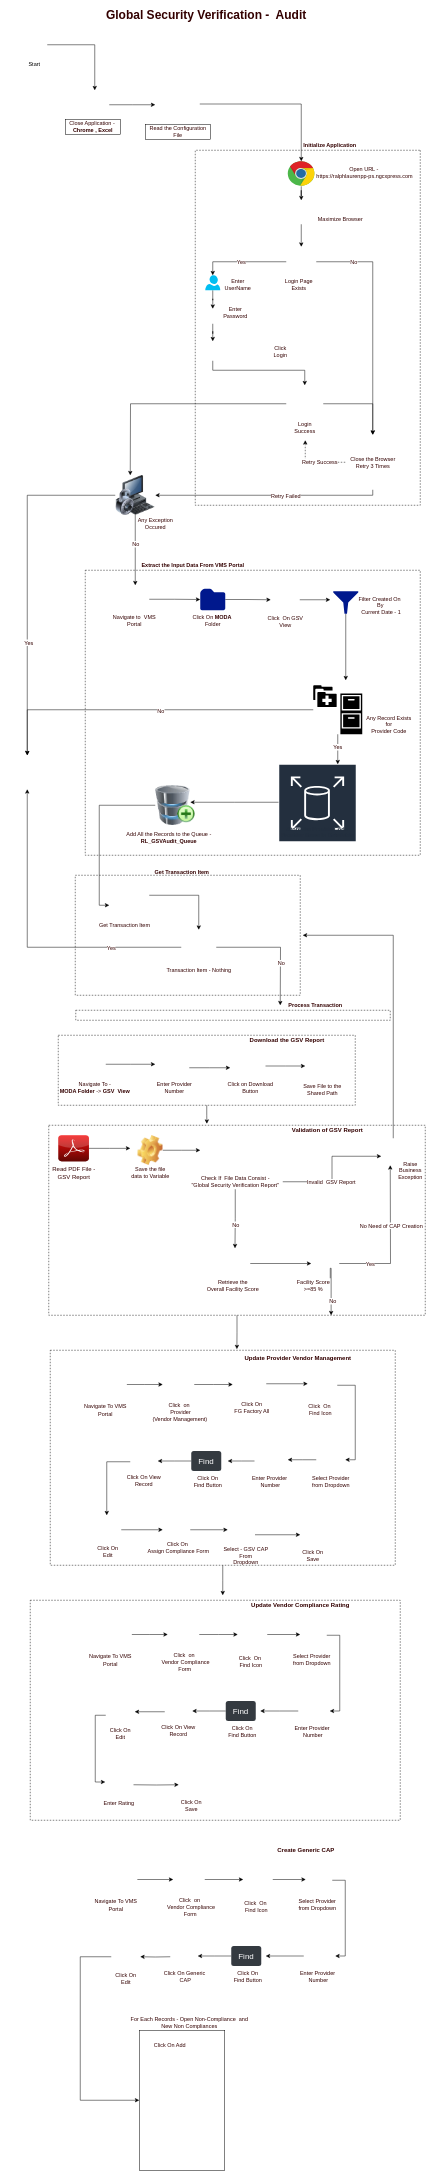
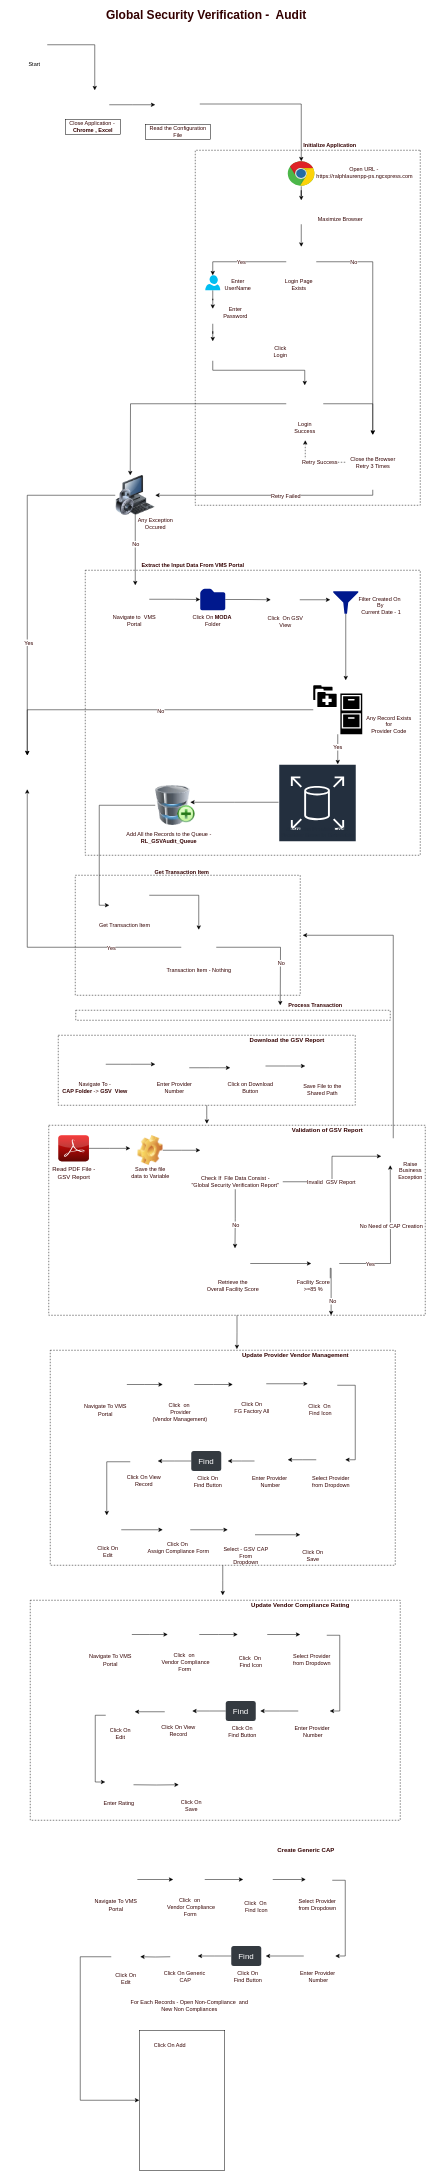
- <mxCell id="96" value="Navigate To - &lt;br&gt;&lt;b&gt;MODA Folder&lt;/b&gt; -&amp;gt; &lt;b&gt;GSV&amp;nbsp; View&lt;/b&gt;" style="text;html=1;align=center;verticalAlign=middle;resizable=0;points=[];autosize=1;strokeColor=none;fillColor=none;fontSize=11;fontFamily=Helvetica;fontColor=#330000;" vertex="1" parent="1"><mxGeometry x="109" y="2160" width="160" height="30" as="geometry" /></mxCell>
+ <mxCell id="96" value="Navigate To - &lt;br&gt;&lt;b&gt;CAP Folder&lt;/b&gt; -&amp;gt; &lt;b&gt;GSV&amp;nbsp; View&lt;/b&gt;" style="text;html=1;align=center;verticalAlign=middle;resizable=0;points=[];autosize=1;strokeColor=none;fillColor=none;fontSize=11;fontFamily=Helvetica;fontColor=#330000;" vertex="1" parent="1"><mxGeometry x="109" y="2160" width="160" height="30" as="geometry" /></mxCell>
- <mxCell id="169" value="&lt;b&gt;&lt;font style=&quot;font-size: 12px;&quot;&gt;Update Provider Vendor Management&lt;/font&gt;&lt;/b&gt;" style="text;html=1;align=center;verticalAlign=middle;resizable=0;points=[];autosize=1;strokeColor=none;fillColor=none;fontSize=11;fontFamily=Helvetica;fontColor=#330000;" vertex="1" parent="1"><mxGeometry x="480" y="2705" width="230" height="20" as="geometry" /></mxCell>
+ <mxCell id="169" value="&lt;b&gt;&lt;font style=&quot;font-size: 12px;&quot;&gt;Update Provider Vendor Management&lt;/font&gt;&lt;/b&gt;" style="text;html=1;align=center;verticalAlign=middle;resizable=0;points=[];autosize=1;strokeColor=none;fillColor=none;fontSize=11;fontFamily=Helvetica;fontColor=#330000;" vertex="1" parent="1"><mxGeometry x="475" y="2700" width="230" height="20" as="geometry" /></mxCell>
- <mxCell id="227" value="For Each Records - Open Non-Compliance&amp;nbsp; and &lt;br&gt;New Non Compliances" style="text;html=1;align=center;verticalAlign=middle;resizable=0;points=[];autosize=1;strokeColor=none;fillColor=none;fontSize=11;fontFamily=Helvetica;fontColor=#330000;" vertex="1" parent="1"><mxGeometry x="253.2" y="4030" width="250" height="30" as="geometry" /></mxCell>
+ <mxCell id="227" value="For Each Records - Open Non-Compliance&amp;nbsp; and &lt;br&gt;New Non Compliances" style="text;html=1;align=center;verticalAlign=middle;resizable=0;points=[];autosize=1;strokeColor=none;fillColor=none;fontSize=11;fontFamily=Helvetica;fontColor=#330000;" vertex="1" parent="1"><mxGeometry x="253.2" y="3995" width="250" height="30" as="geometry" /></mxCell>
